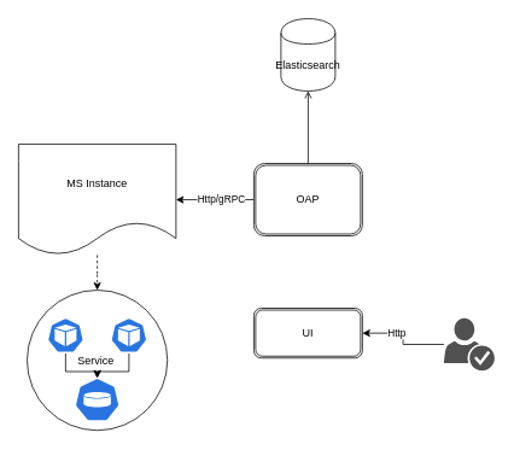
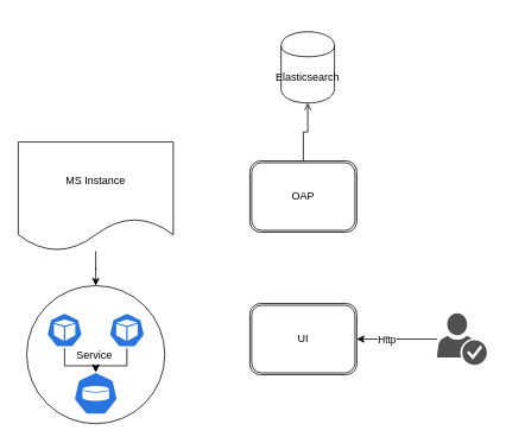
- <mxCell id="7" value="Elasticsearch" style="shape=cylinder;whiteSpace=wrap;html=1;boundedLbl=1;backgroundOutline=1;rounded=1;" vertex="1" parent="1"><mxGeometry x="310" y="20" width="60" height="80" as="geometry" /></mxCell>
+ <mxCell id="7" value="Elasticsearch" style="shape=cylinder;whiteSpace=wrap;html=1;boundedLbl=1;backgroundOutline=1;rounded=1;" vertex="1" parent="1"><mxGeometry x="315" y="35" width="60" height="80" as="geometry" /></mxCell>
- <mxCell id="3" value="" style="edgeStyle=orthogonalEdgeStyle;rounded=0;orthogonalLoop=1;jettySize=auto;html=1;" edge="1" parent="1" source="5" target="9"><mxGeometry relative="1" as="geometry" /></mxCell>
- <mxCell id="4" value="Http/gRPC" style="edgeLabel;html=1;align=center;verticalAlign=middle;resizable=0;points=[];" vertex="1" connectable="0" parent="3"><mxGeometry x="-0.141" y="-1" relative="1" as="geometry"><mxPoint as="offset" /></mxGeometry></mxCell>
- <mxCell id="8" value="" style="edgeStyle=orthogonalEdgeStyle;rounded=0;orthogonalLoop=1;jettySize=auto;html=1;dashed=1;" edge="1" parent="1" source="9" target="15"><mxGeometry relative="1" as="geometry" /></mxCell>
+ <mxCell id="8" value="" style="edgeStyle=orthogonalEdgeStyle;rounded=0;orthogonalLoop=1;jettySize=auto;html=1;" edge="1" parent="1" source="9" target="15"><mxGeometry relative="1" as="geometry" /></mxCell>
- <mxCell id="6" value="UI" style="shape=ext;double=1;rounded=1;whiteSpace=wrap;html=1;" vertex="1" parent="1"><mxGeometry x="280" y="340" width="120" height="55" as="geometry" /></mxCell>
+ <mxCell id="6" value="UI" style="shape=ext;double=1;rounded=1;whiteSpace=wrap;html=1;" vertex="1" parent="1"><mxGeometry x="280" y="340" width="120" height="80" as="geometry" /></mxCell>
